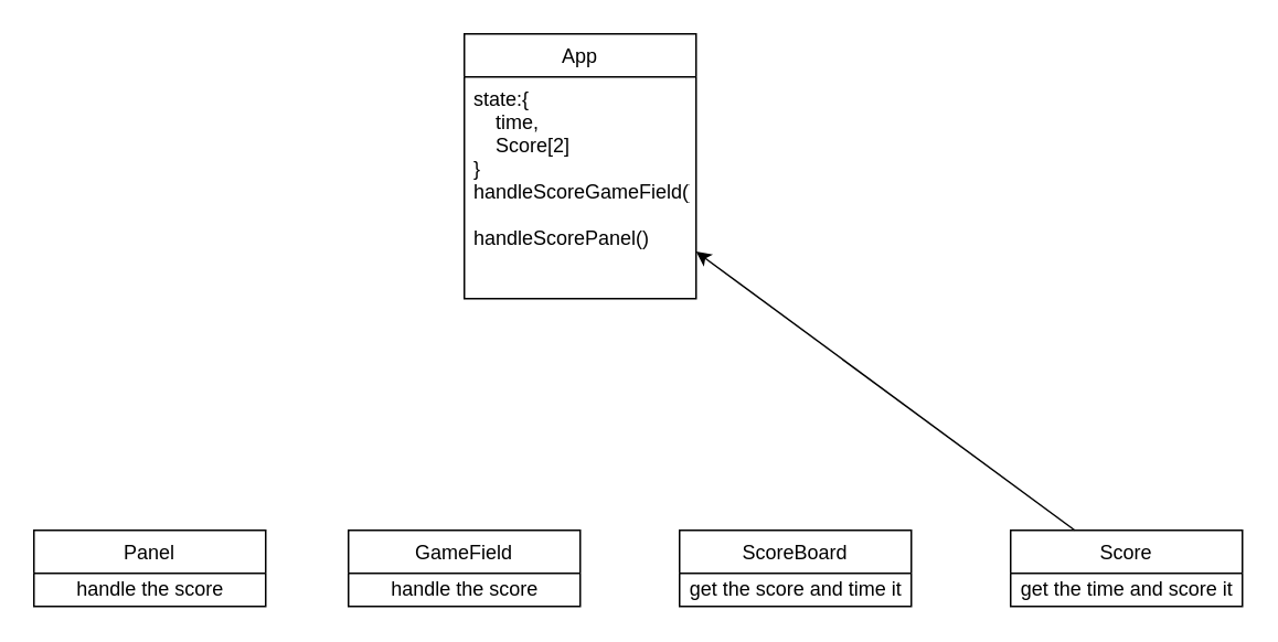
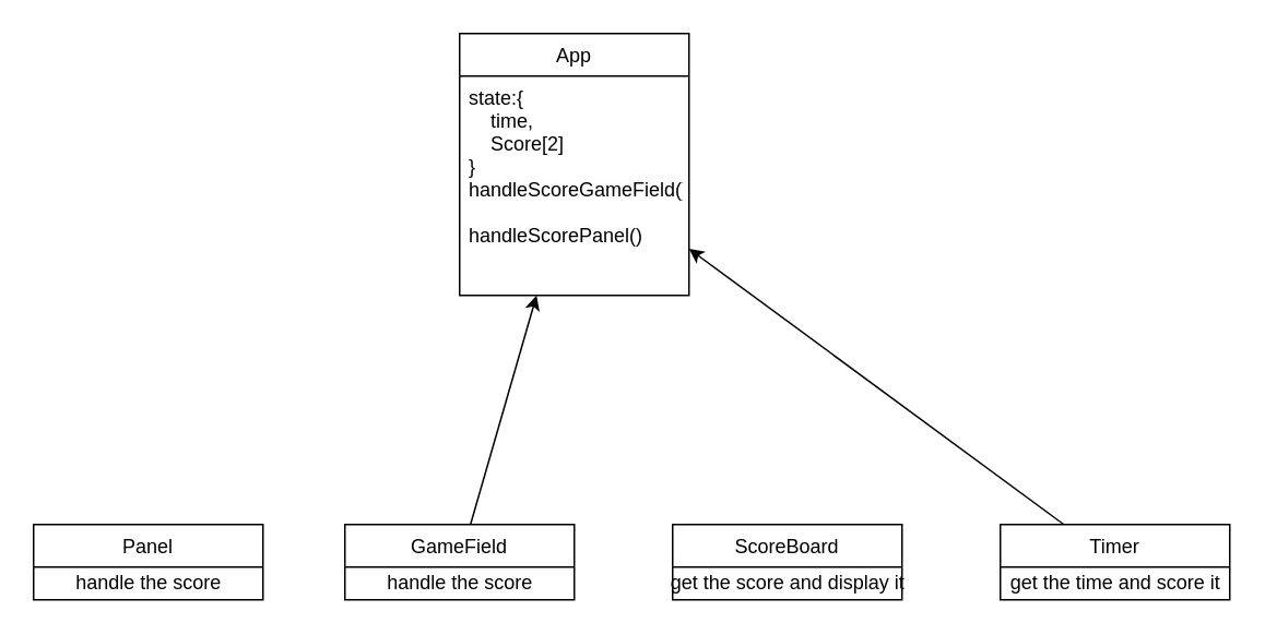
+ <mxCell id="12" value="" style="endArrow=classic;html=1;" parent="1" source="8" target="2" edge="1"><mxGeometry width="50" height="50" relative="1" as="geometry"><mxPoint x="440" y="200" as="sourcePoint" /><mxPoint x="490" y="150" as="targetPoint" /></mxGeometry></mxCell>
- <mxCell id="6" value="Score" style="swimlane;fontStyle=0;childLayout=stackLayout;horizontal=1;startSize=26;fillColor=none;horizontalStack=0;resizeParent=1;resizeParentMax=0;resizeLast=0;collapsible=1;marginBottom=0;" parent="1" vertex="1"><mxGeometry x="610" y="320" width="140" height="46" as="geometry" /></mxCell>
+ <mxCell id="6" value="Timer" style="swimlane;fontStyle=0;childLayout=stackLayout;horizontal=1;startSize=26;fillColor=none;horizontalStack=0;resizeParent=1;resizeParentMax=0;resizeLast=0;collapsible=1;marginBottom=0;" parent="1" vertex="1"><mxGeometry x="610" y="320" width="140" height="46" as="geometry" /></mxCell>
- <mxCell id="5" value="get the score and time it" style="text;html=1;align=center;verticalAlign=middle;resizable=0;points=[];autosize=1;" parent="4" vertex="1"><mxGeometry y="26" width="140" height="20" as="geometry" /></mxCell>
+ <mxCell id="5" value="get the score and display it" style="text;html=1;align=center;verticalAlign=middle;resizable=0;points=[];autosize=1;" parent="4" vertex="1"><mxGeometry y="26" width="140" height="20" as="geometry" /></mxCell>
